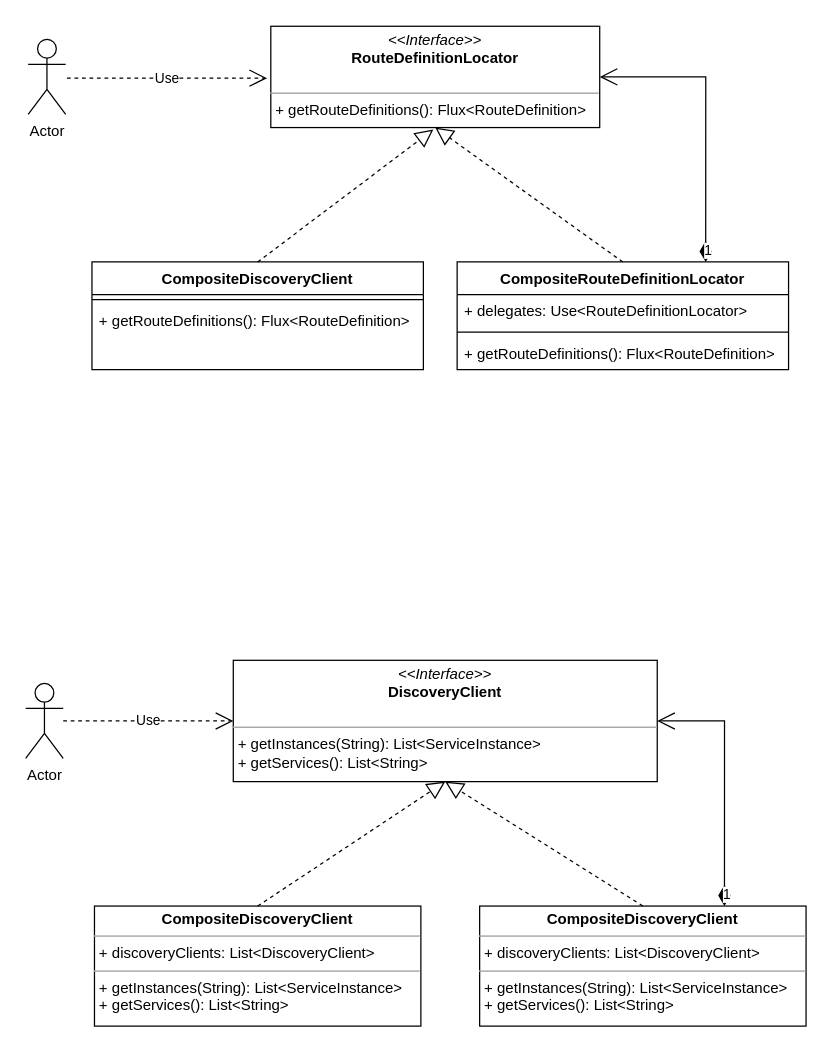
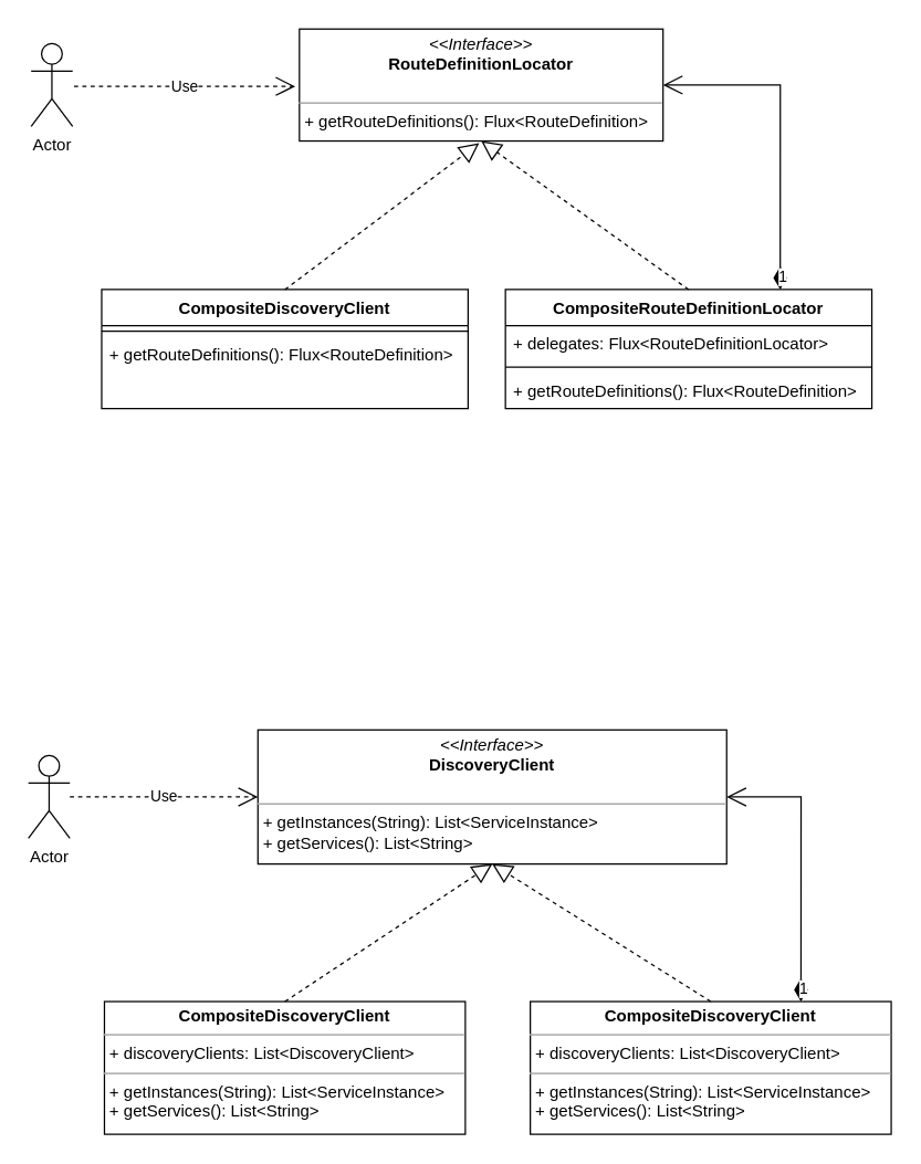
- <mxCell id="6" value="+ delegates: Use&amp;lt;RouteDefinitionLocator&amp;gt;" style="text;strokeColor=none;fillColor=none;align=left;verticalAlign=top;spacingLeft=4;spacingRight=4;overflow=hidden;rotatable=0;points=[[0,0.5],[1,0.5]];portConstraint=eastwest;whiteSpace=wrap;html=1;" vertex="1" parent="5"><mxGeometry y="26" width="265" height="26" as="geometry" /></mxCell>
+ <mxCell id="6" value="+ delegates: Flux&amp;lt;RouteDefinitionLocator&amp;gt;" style="text;strokeColor=none;fillColor=none;align=left;verticalAlign=top;spacingLeft=4;spacingRight=4;overflow=hidden;rotatable=0;points=[[0,0.5],[1,0.5]];portConstraint=eastwest;whiteSpace=wrap;html=1;" vertex="1" parent="5"><mxGeometry y="26" width="265" height="26" as="geometry" /></mxCell>
